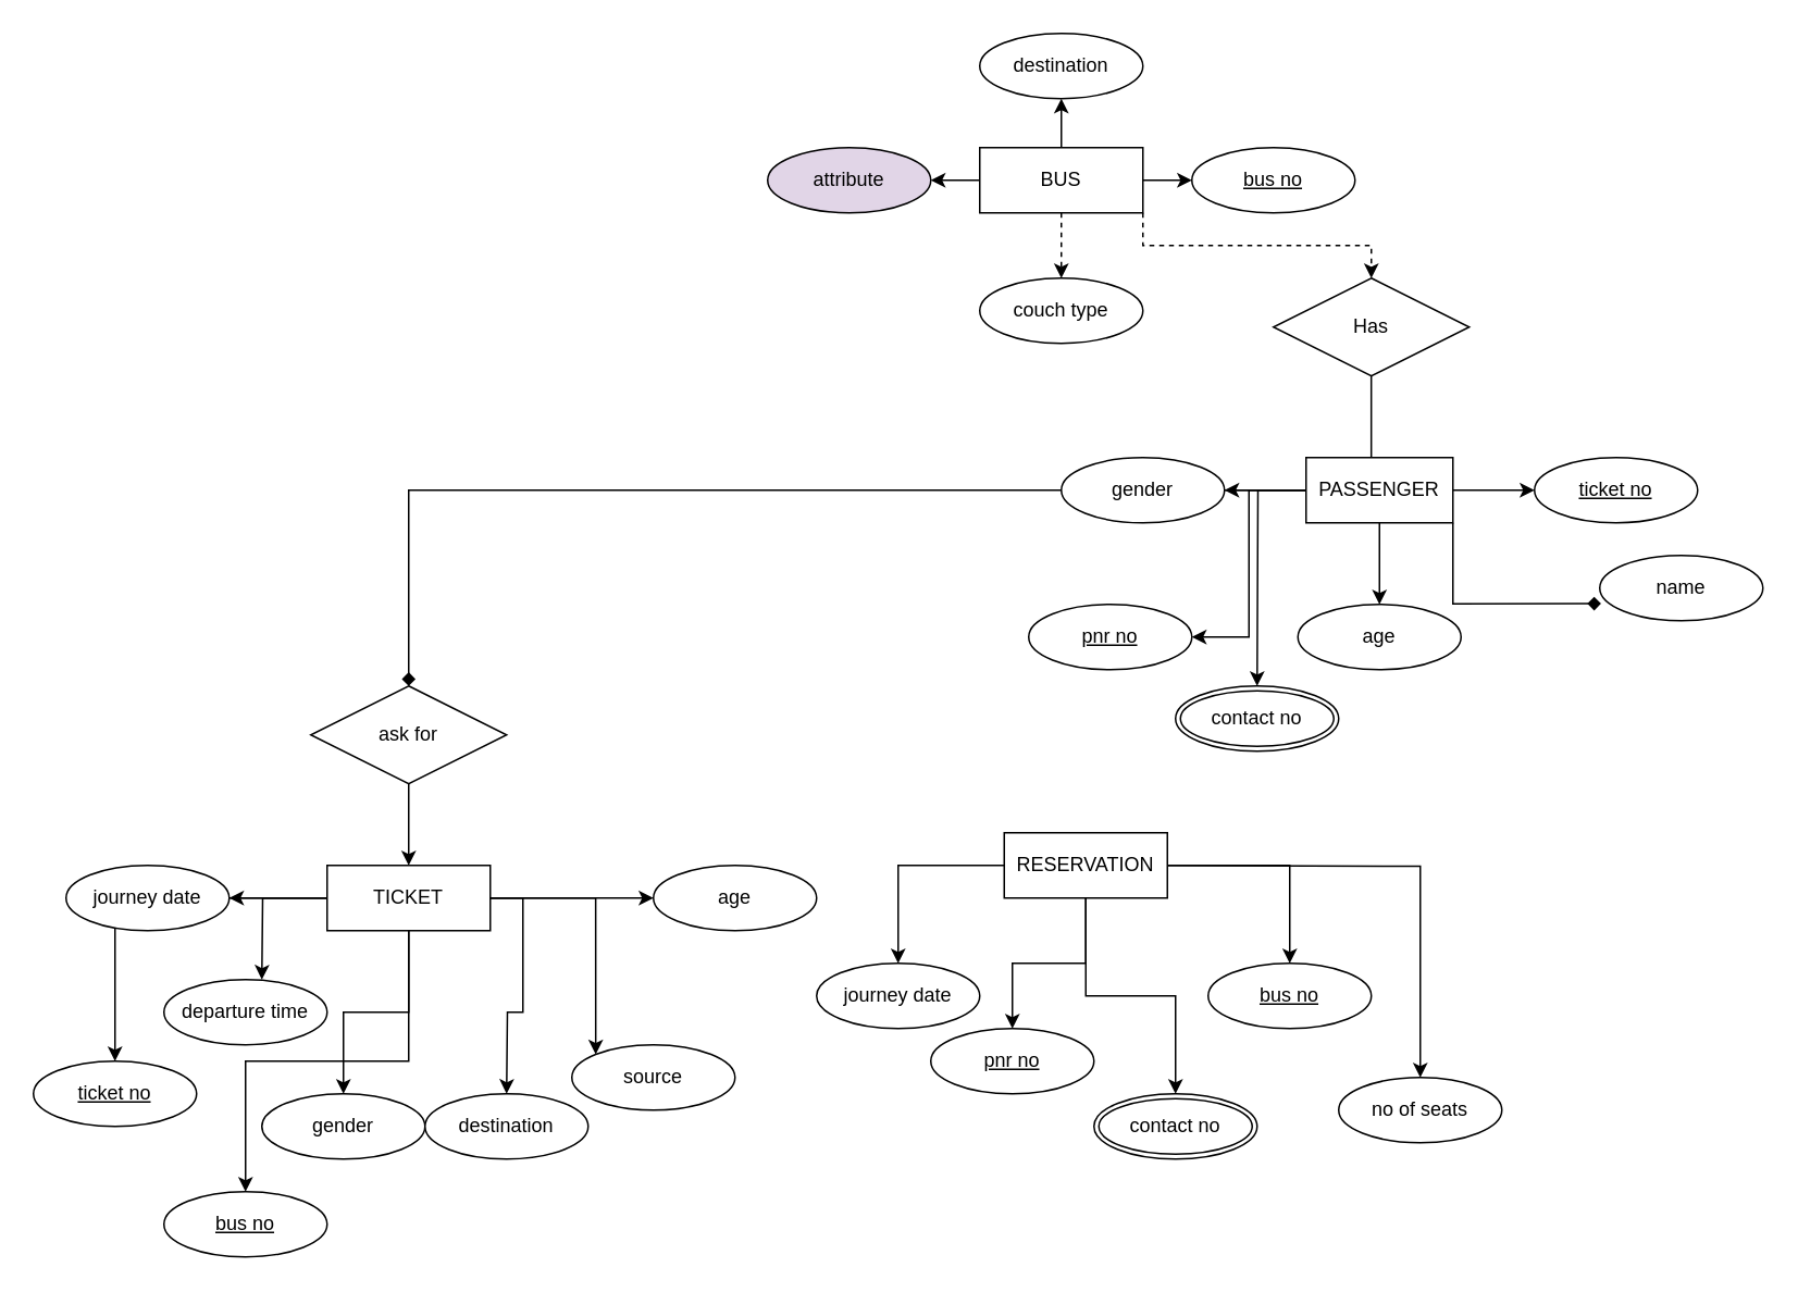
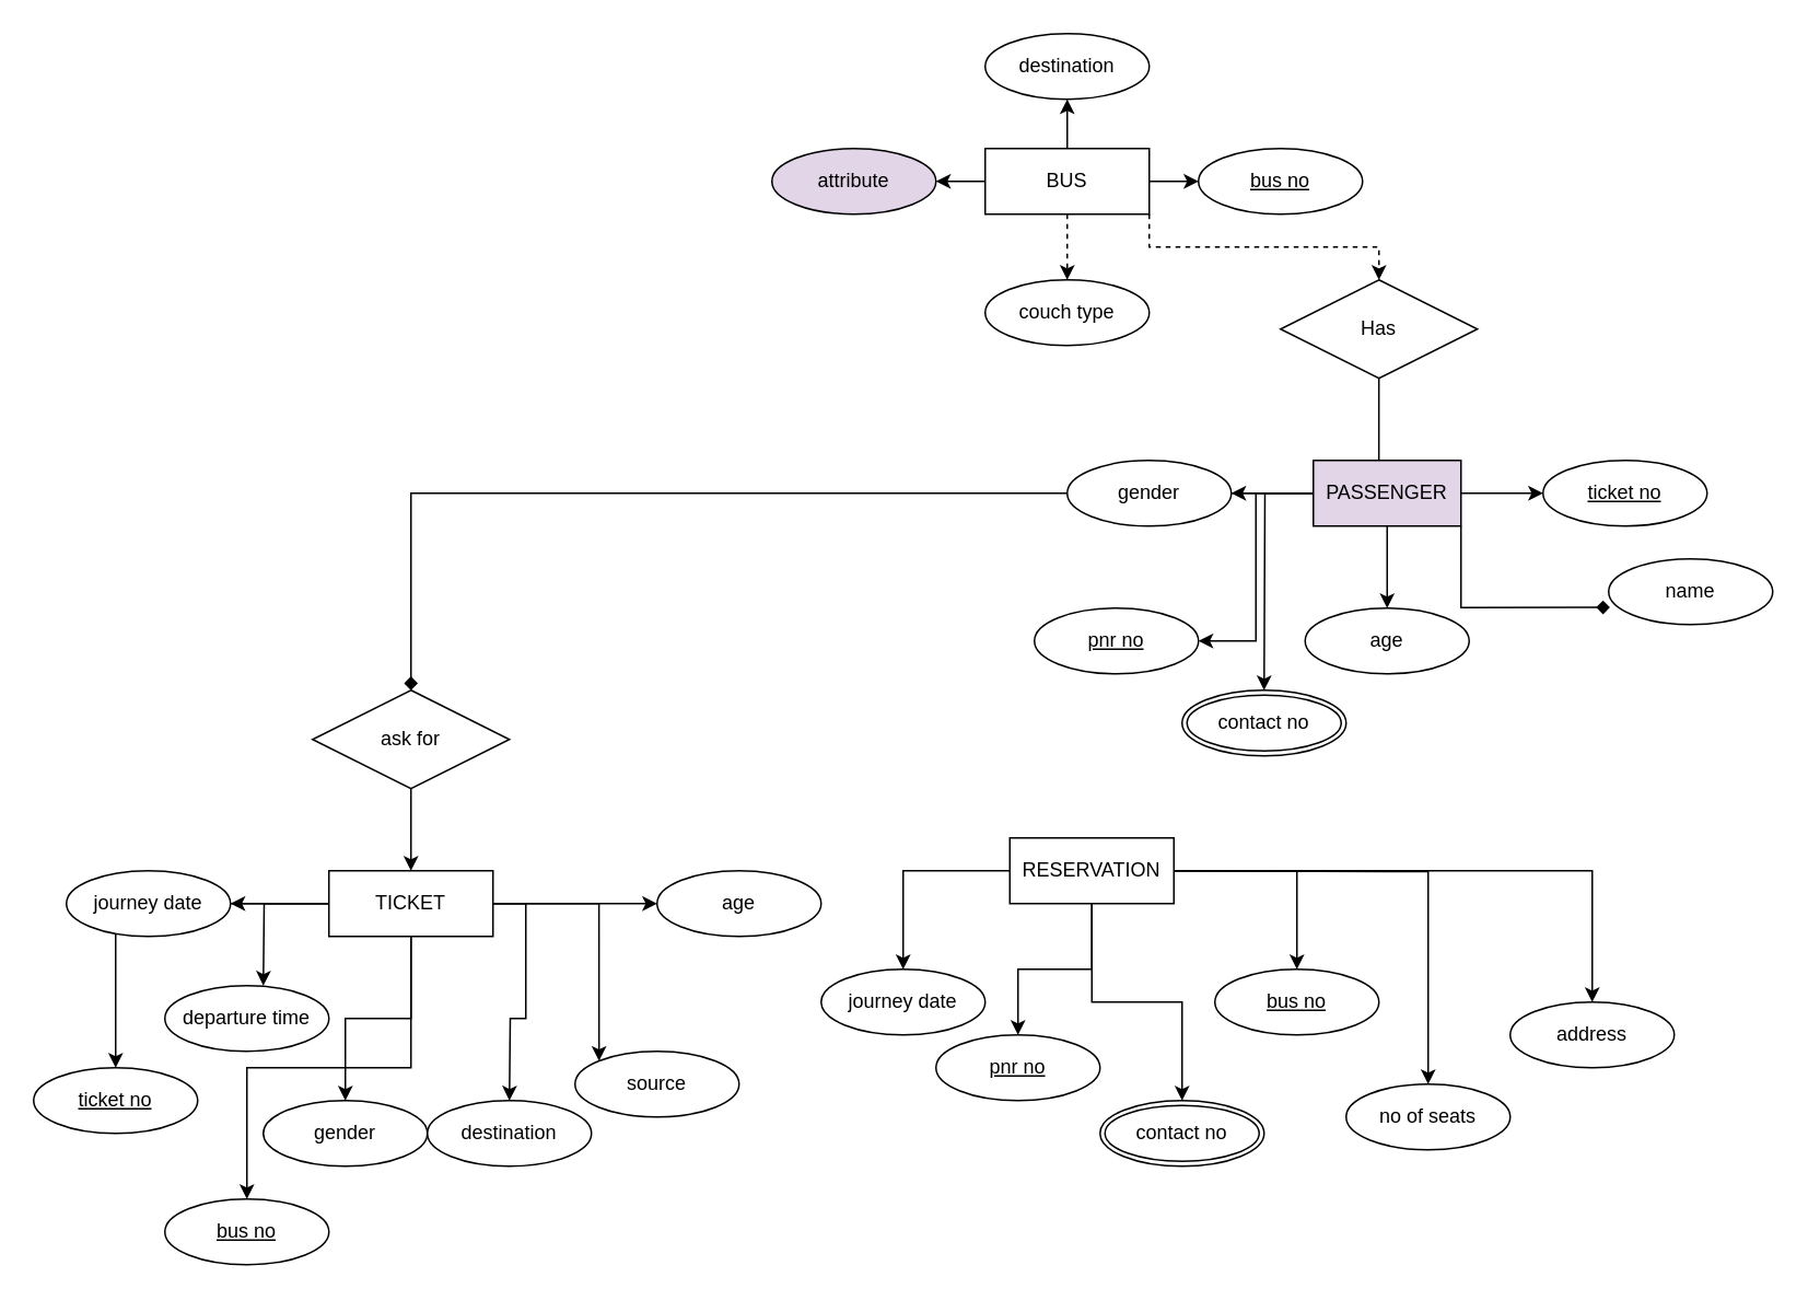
- <mxCell id="22" value="PASSENGER" style="whiteSpace=wrap;html=1;align=center;" vertex="1" parent="1"><mxGeometry x="800" y="280" width="90" height="40" as="geometry" /></mxCell>
+ <mxCell id="22" value="PASSENGER" style="whiteSpace=wrap;html=1;align=center;fillColor=#e1d5e7;" vertex="1" parent="1"><mxGeometry x="800" y="280" width="90" height="40" as="geometry" /></mxCell>
+ <mxCell id="47" style="edgeStyle=orthogonalEdgeStyle;rounded=0;orthogonalLoop=1;jettySize=auto;html=1;" edge="1" parent="1" source="48" target="26"><mxGeometry relative="1" as="geometry" /></mxCell>
+ <mxCell id="26" value="address" style="ellipse;whiteSpace=wrap;html=1;align=center;" vertex="1" parent="1"><mxGeometry x="920" y="610" width="100" height="40" as="geometry" /></mxCell>
